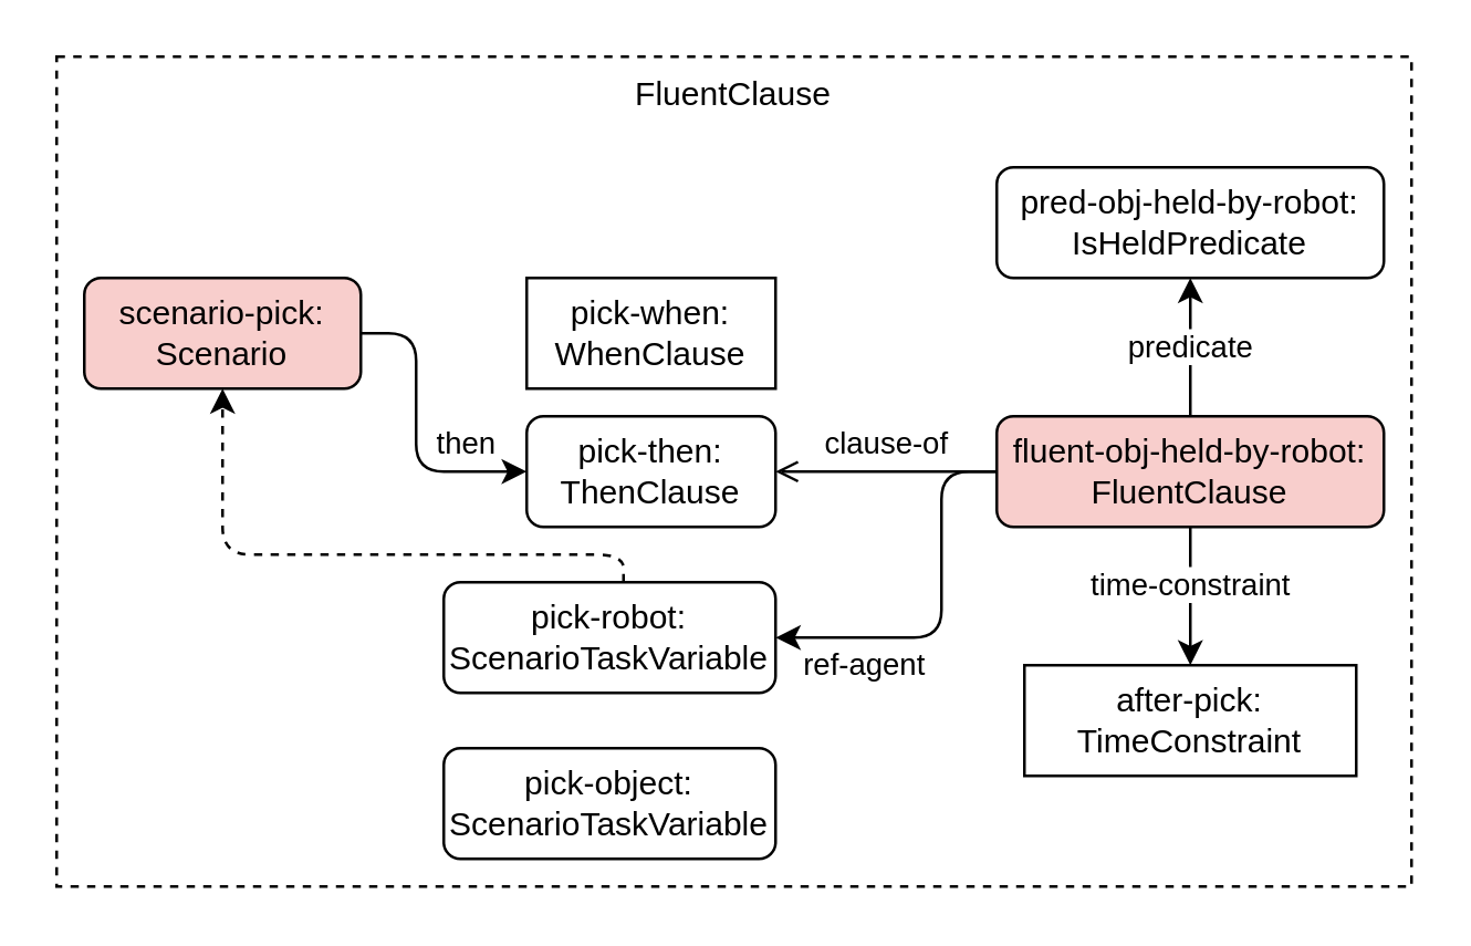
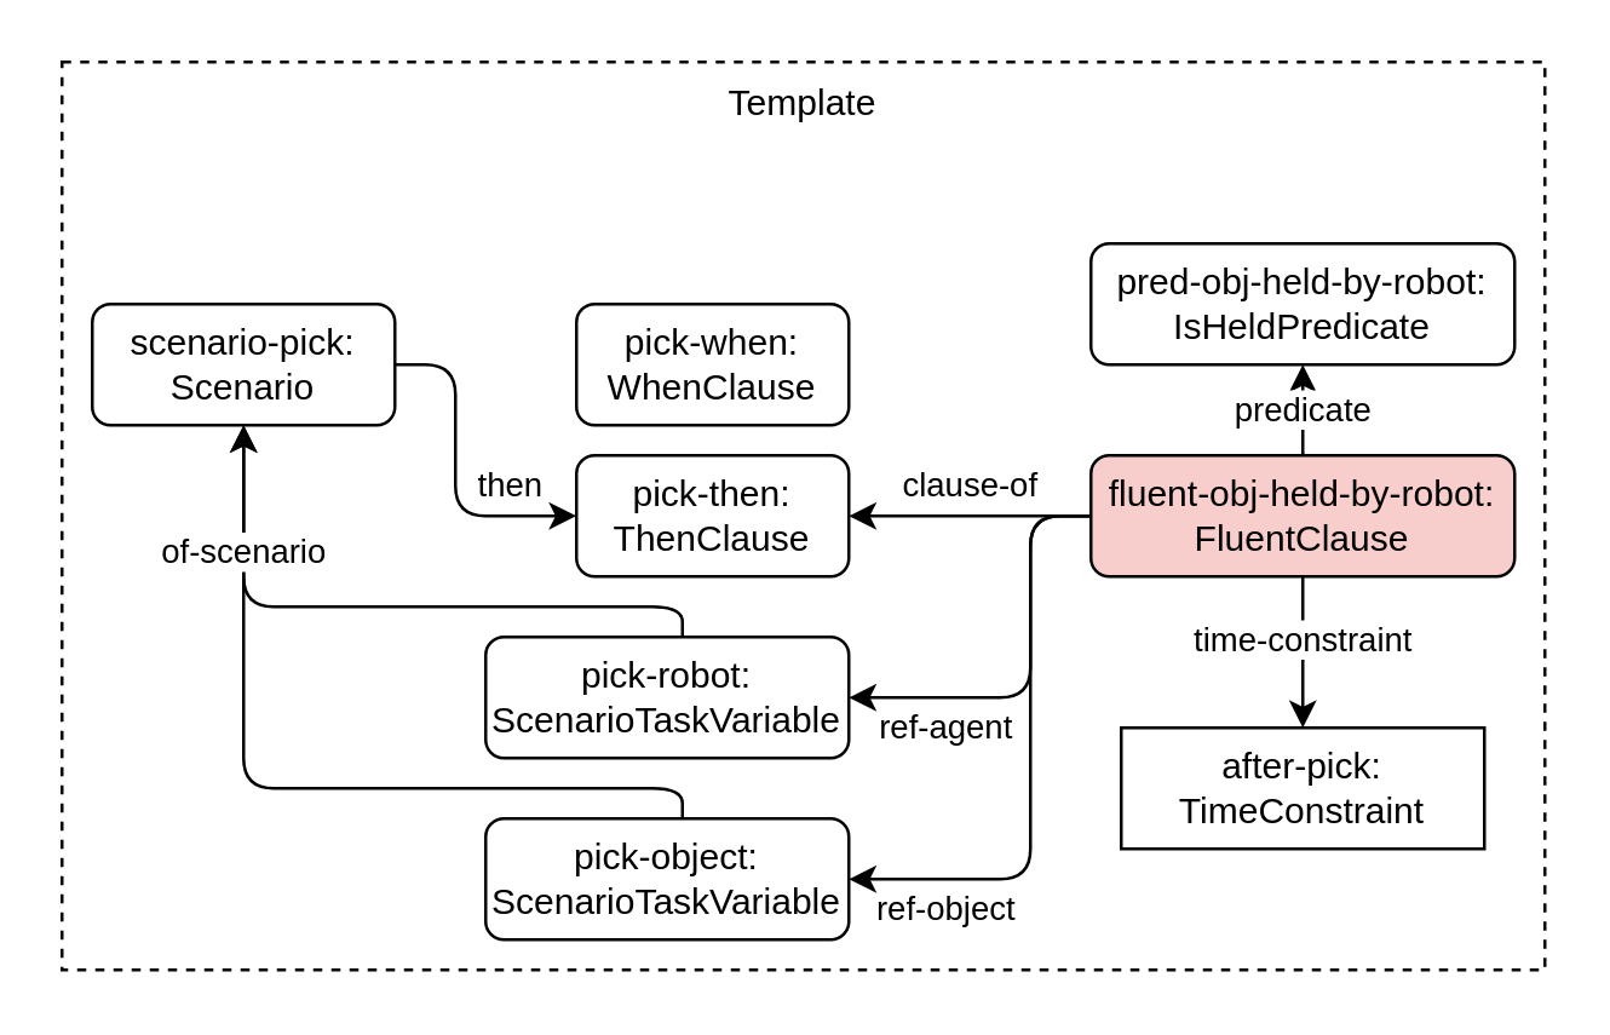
- <mxCell id="2" value="FluentClause" style="rounded=0;whiteSpace=wrap;html=1;verticalAlign=top;fillColor=none;container=1;collapsible=0;recursiveResize=0;dashed=1;" parent="1" vertex="1"><mxGeometry x="20" y="20" width="490" height="300" as="geometry" /></mxCell>
+ <mxCell id="2" value="Template" style="rounded=0;whiteSpace=wrap;html=1;verticalAlign=top;fillColor=none;container=1;collapsible=0;recursiveResize=0;dashed=1;" parent="1" vertex="1"><mxGeometry x="20" y="20" width="490" height="300" as="geometry" /></mxCell>
- <mxCell id="14" value="pred-obj-held-by-robot: IsHeldPredicate" style="rounded=1;whiteSpace=wrap;html=1;" parent="2" vertex="1"><mxGeometry x="340" y="40" width="140" height="40" as="geometry" /></mxCell>
+ <mxCell id="14" value="pred-obj-held-by-robot: IsHeldPredicate" style="rounded=1;whiteSpace=wrap;html=1;" parent="2" vertex="1"><mxGeometry x="340" y="60" width="140" height="40" as="geometry" /></mxCell>
- <mxCell id="3" value="scenario-pick: Scenario" style="rounded=1;whiteSpace=wrap;html=1;fillColor=#f8cecc;" parent="2" vertex="1"><mxGeometry x="10" y="80" width="100" height="40" as="geometry" /></mxCell>
+ <mxCell id="3" value="scenario-pick: Scenario" style="rounded=1;whiteSpace=wrap;html=1;" parent="2" vertex="1"><mxGeometry x="10" y="80" width="100" height="40" as="geometry" /></mxCell>
- <mxCell id="4" value="pick-when: WhenClause" style="whiteSpace=wrap;html=1;rounded=0;" parent="2" vertex="1"><mxGeometry x="170" y="80" width="90" height="40" as="geometry" /></mxCell>
+ <mxCell id="4" value="pick-when: WhenClause" style="rounded=1;whiteSpace=wrap;html=1;" parent="2" vertex="1"><mxGeometry x="170" y="80" width="90" height="40" as="geometry" /></mxCell>
- <mxCell id="8" value="clause-of" style="edgeStyle=orthogonalEdgeStyle;rounded=1;orthogonalLoop=1;jettySize=auto;html=1;endArrow=open;" parent="2" source="11" target="5" edge="1"><mxGeometry y="-10" relative="1" as="geometry"><Array as="points" /><mxPoint as="offset" /></mxGeometry></mxCell>
+ <mxCell id="8" value="clause-of" style="edgeStyle=orthogonalEdgeStyle;rounded=1;orthogonalLoop=1;jettySize=auto;html=1;" parent="2" source="11" target="5" edge="1"><mxGeometry y="-10" relative="1" as="geometry"><Array as="points" /><mxPoint as="offset" /></mxGeometry></mxCell>
- <mxCell id="12" style="edgeStyle=orthogonalEdgeStyle;rounded=1;orthogonalLoop=1;jettySize=auto;html=1;dashed=1;" parent="2" source="13" target="3" edge="1"><mxGeometry relative="1" as="geometry"><Array as="points"><mxPoint x="205" y="180" /><mxPoint x="60" y="180" /></Array><mxPoint x="130" y="270.034" as="sourcePoint" /><mxPoint x="70" y="150" as="targetPoint" /></mxGeometry></mxCell>
+ <mxCell id="12" style="edgeStyle=orthogonalEdgeStyle;rounded=1;orthogonalLoop=1;jettySize=auto;html=1;" parent="2" source="13" target="3" edge="1"><mxGeometry relative="1" as="geometry"><Array as="points"><mxPoint x="205" y="180" /><mxPoint x="60" y="180" /></Array><mxPoint x="130" y="270.034" as="sourcePoint" /><mxPoint x="70" y="150" as="targetPoint" /></mxGeometry></mxCell>
+ <mxCell id="18" value="of-scenario" style="edgeStyle=orthogonalEdgeStyle;rounded=1;orthogonalLoop=1;jettySize=auto;html=1;labelBackgroundColor=default;" parent="2" source="16" target="3" edge="1"><mxGeometry x="0.698" relative="1" as="geometry"><Array as="points"><mxPoint x="205" y="240" /><mxPoint x="60" y="240" /></Array><mxPoint as="offset" /><mxPoint x="195" y="250" as="sourcePoint" /><mxPoint x="80" y="160" as="targetPoint" /></mxGeometry></mxCell>
+ <mxCell id="17" value="ref-object" style="edgeStyle=orthogonalEdgeStyle;rounded=1;orthogonalLoop=1;jettySize=auto;html=1;" parent="2" source="11" target="16" edge="1"><mxGeometry x="0.684" y="10" relative="1" as="geometry"><Array as="points"><mxPoint x="320" y="150" /><mxPoint x="320" y="270" /></Array><mxPoint as="offset" /></mxGeometry></mxCell>
